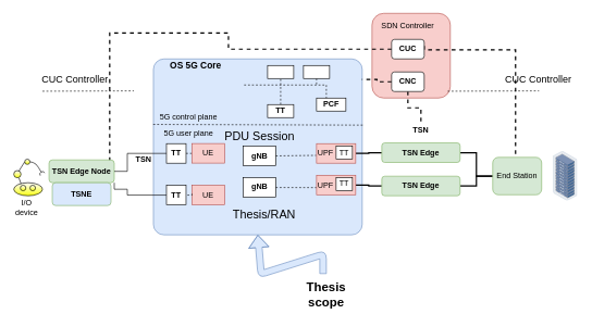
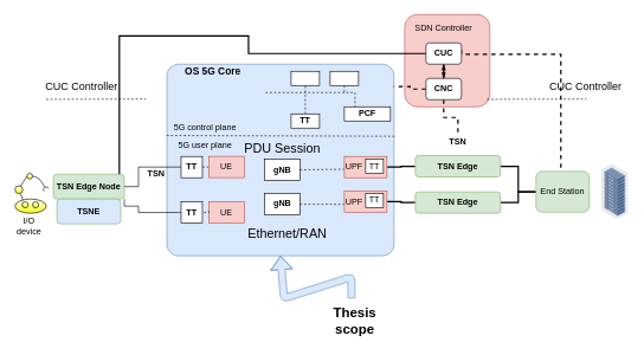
- <mxCell id="21" value="" style="edgeStyle=orthogonalEdgeStyle;rounded=0;orthogonalLoop=1;jettySize=auto;html=1;startArrow=none;startFill=0;endArrow=none;endFill=0;entryX=0.93;entryY=0.04;entryDx=0;entryDy=0;entryPerimeter=0;dashed=1;strokeWidth=2;" parent="1" source="23" target="26" edge="1"><mxGeometry relative="1" as="geometry"><mxPoint x="194" y="240" as="targetPoint" /><Array as="points"><mxPoint x="349" y="50" /><mxPoint x="167" y="50" /></Array></mxGeometry></mxCell>
+ <mxCell id="21" value="" style="edgeStyle=orthogonalEdgeStyle;rounded=0;orthogonalLoop=1;jettySize=auto;html=1;startArrow=none;startFill=0;endArrow=none;endFill=0;entryX=0.93;entryY=0.04;entryDx=0;entryDy=0;entryPerimeter=0;dashed=0;strokeWidth=2;" parent="1" source="23" target="26" edge="1"><mxGeometry relative="1" as="geometry"><mxPoint x="194" y="240" as="targetPoint" /><Array as="points"><mxPoint x="349" y="50" /><mxPoint x="167" y="50" /></Array></mxGeometry></mxCell>
+ <mxCell id="22" style="edgeStyle=orthogonalEdgeStyle;rounded=0;orthogonalLoop=1;jettySize=auto;html=1;entryX=0.5;entryY=0;entryDx=0;entryDy=0;startArrow=blockThin;startFill=1;endArrow=blockThin;endFill=1;" parent="1" source="23" target="20" edge="1"><mxGeometry relative="1" as="geometry" /></mxCell>
- <mxCell id="6" value="&lt;b&gt;PCF&lt;/b&gt;" style="rounded=0;whiteSpace=wrap;html=1;" parent="1" vertex="1"><mxGeometry x="484" y="150" width="45" height="20" as="geometry" /></mxCell>
+ <mxCell id="6" value="&lt;b&gt;PCF&lt;/b&gt;" style="rounded=0;whiteSpace=wrap;html=1;" parent="1" vertex="1"><mxGeometry x="484" y="150" width="65" height="20" as="geometry" /></mxCell>
- <mxCell id="13" value="&lt;font style=&quot;font-size: 18px&quot;&gt;Thesis/RAN&lt;/font&gt;" style="text;html=1;strokeColor=none;fillColor=none;align=center;verticalAlign=middle;whiteSpace=wrap;rounded=0;" parent="1" vertex="1"><mxGeometry x="314" y="320" width="180" height="20" as="geometry" /></mxCell>
+ <mxCell id="13" value="&lt;font style=&quot;font-size: 18px&quot;&gt;Ethernet/RAN&lt;/font&gt;" style="text;html=1;strokeColor=none;fillColor=none;align=center;verticalAlign=middle;whiteSpace=wrap;rounded=0;" parent="1" vertex="1"><mxGeometry x="314" y="320" width="180" height="20" as="geometry" /></mxCell>
